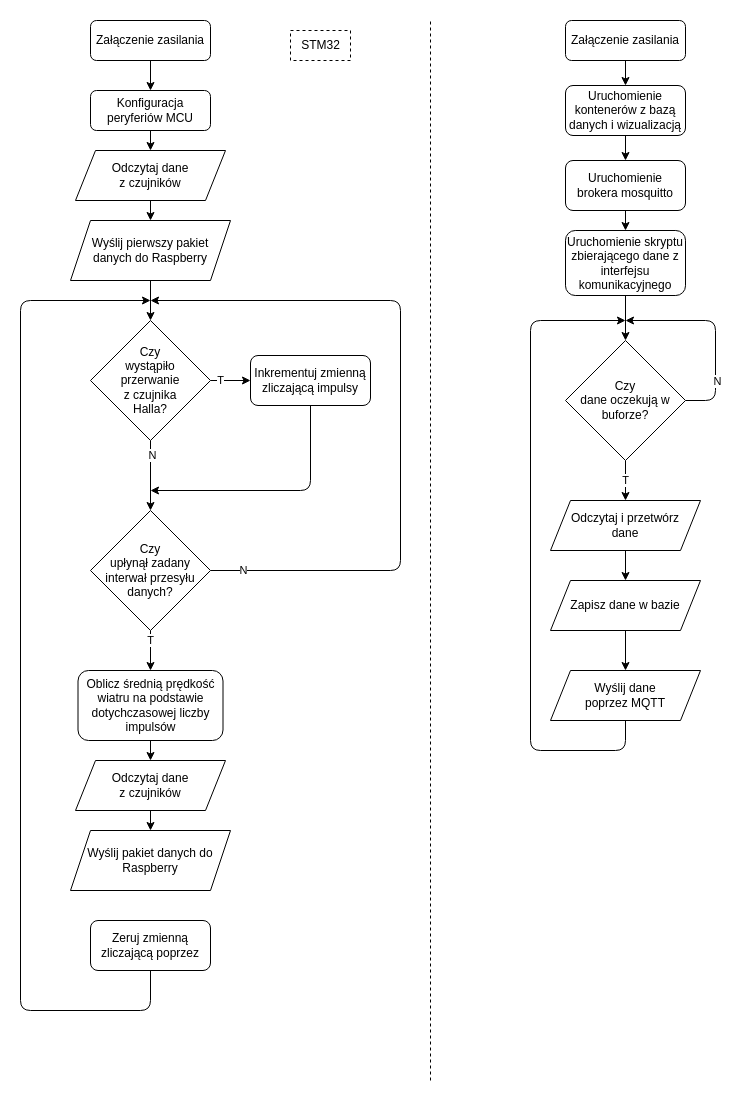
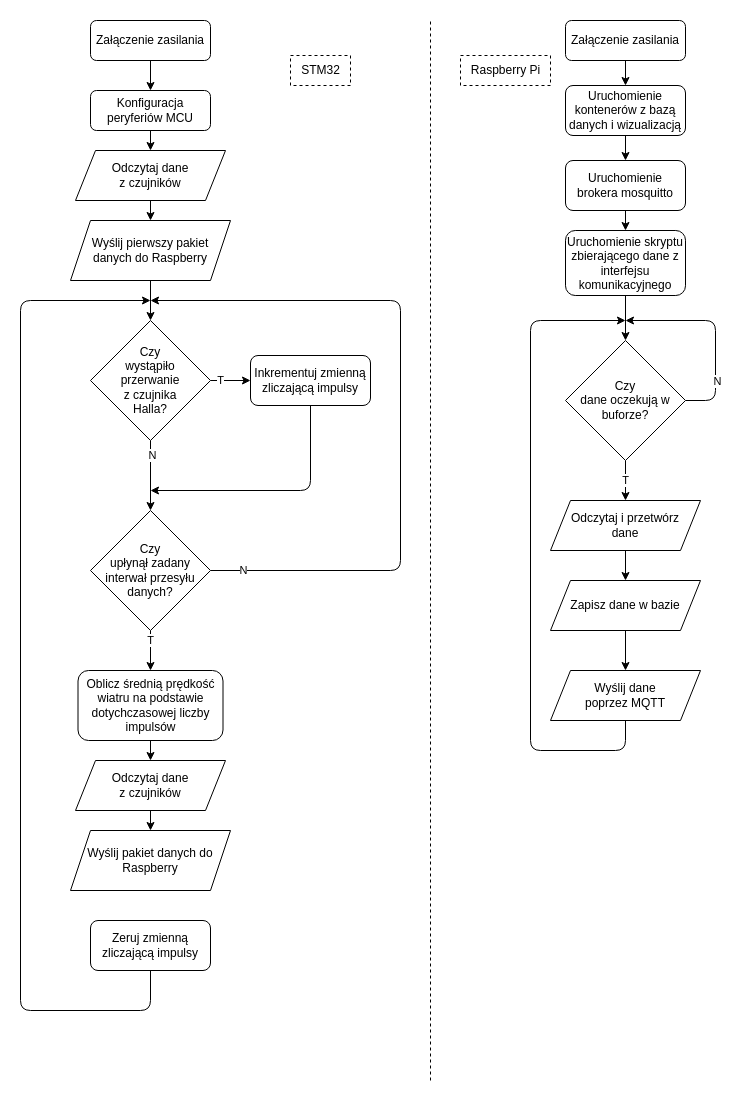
- <mxCell id="45" value="STM32" style="text;html=1;align=center;verticalAlign=middle;resizable=0;points=[];autosize=1;strokeColor=default;fillColor=none;dashed=1;" vertex="1" parent="1"><mxGeometry x="290" y="30" width="60" height="30" as="geometry" /></mxCell>
+ <mxCell id="45" value="STM32" style="text;html=1;align=center;verticalAlign=middle;resizable=0;points=[];autosize=1;strokeColor=default;fillColor=none;dashed=1;" vertex="1" parent="1"><mxGeometry x="290" y="55" width="60" height="30" as="geometry" /></mxCell>
+ <mxCell id="46" value="Raspberry Pi" style="text;html=1;align=center;verticalAlign=middle;resizable=0;points=[];autosize=1;strokeColor=default;fillColor=none;dashed=1;" vertex="1" parent="1"><mxGeometry x="460" y="55" width="90" height="30" as="geometry" /></mxCell>
- <mxCell id="25" value="Zeruj zmienną zliczającą poprzez" style="rounded=1;whiteSpace=wrap;html=1;" vertex="1" parent="1"><mxGeometry x="90" y="920" width="120" height="50" as="geometry" /></mxCell>
+ <mxCell id="25" value="Zeruj zmienną zliczającą impulsy" style="rounded=1;whiteSpace=wrap;html=1;" vertex="1" parent="1"><mxGeometry x="90" y="920" width="120" height="50" as="geometry" /></mxCell>
